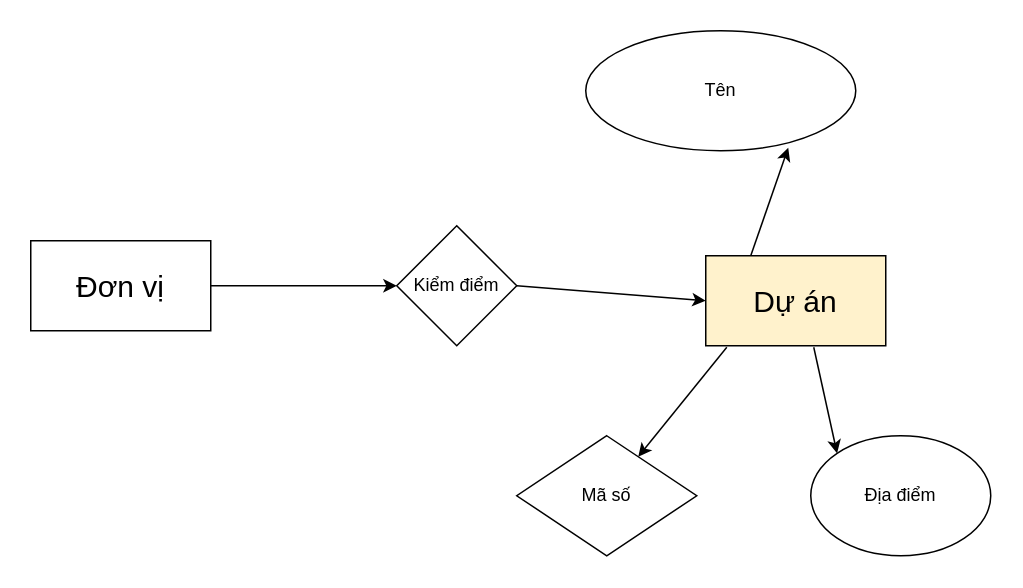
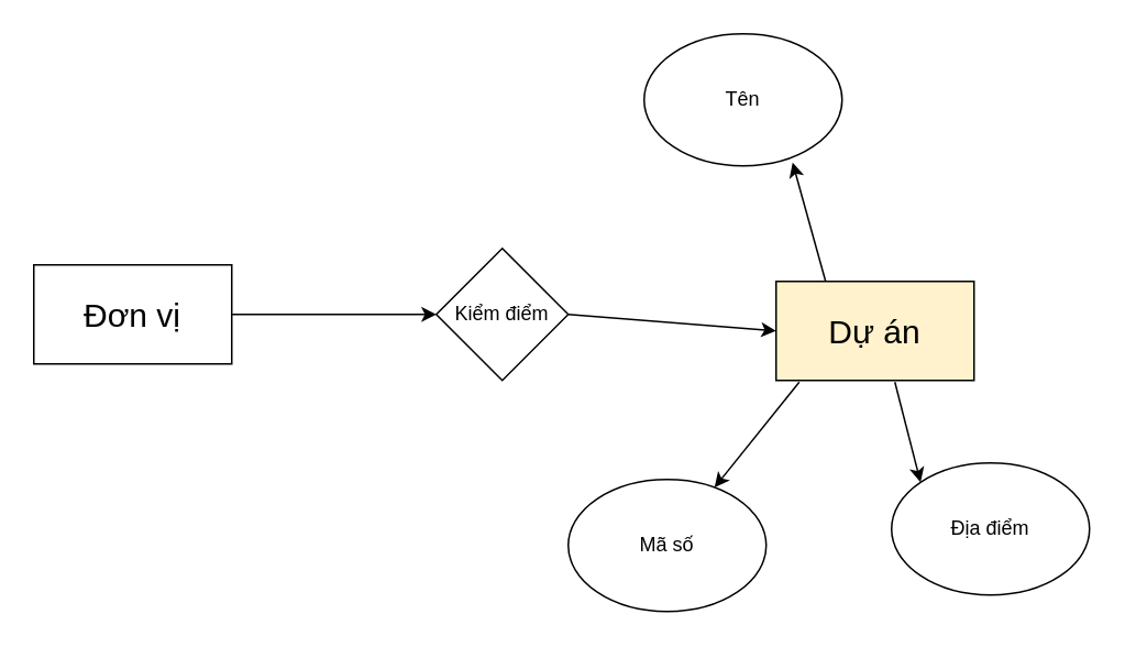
- <mxCell id="7" value="Tên" style="ellipse;whiteSpace=wrap;html=1;" vertex="1" parent="1"><mxGeometry x="390" y="20" width="180" height="80" as="geometry" /></mxCell>
+ <mxCell id="7" value="Tên" style="ellipse;whiteSpace=wrap;html=1;" vertex="1" parent="1"><mxGeometry x="390" y="20" width="120" height="80" as="geometry" /></mxCell>
- <mxCell id="8" value="Mã số" style="rhombus;whiteSpace=wrap;html=1;" vertex="1" parent="1"><mxGeometry x="344" y="290" width="120" height="80" as="geometry" /></mxCell>
+ <mxCell id="8" value="Mã số" style="ellipse;whiteSpace=wrap;html=1;" vertex="1" parent="1"><mxGeometry x="344" y="290" width="120" height="80" as="geometry" /></mxCell>
- <mxCell id="9" value="Địa điểm" style="ellipse;whiteSpace=wrap;html=1;" vertex="1" parent="1"><mxGeometry x="540" y="290" width="120" height="80" as="geometry" /></mxCell>
+ <mxCell id="9" value="Địa điểm" style="ellipse;whiteSpace=wrap;html=1;" vertex="1" parent="1"><mxGeometry x="540" y="280" width="120" height="80" as="geometry" /></mxCell>
